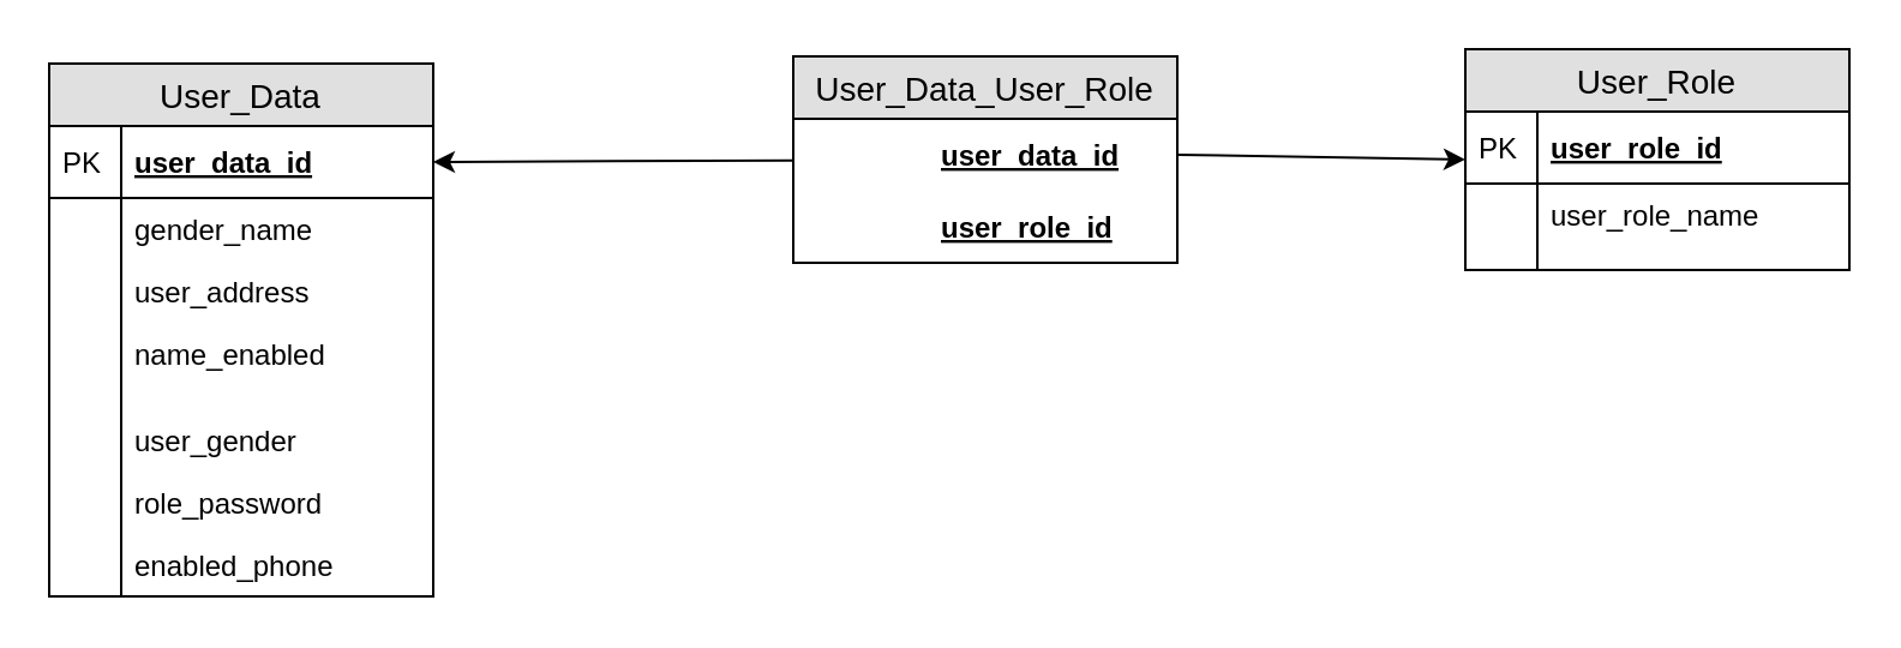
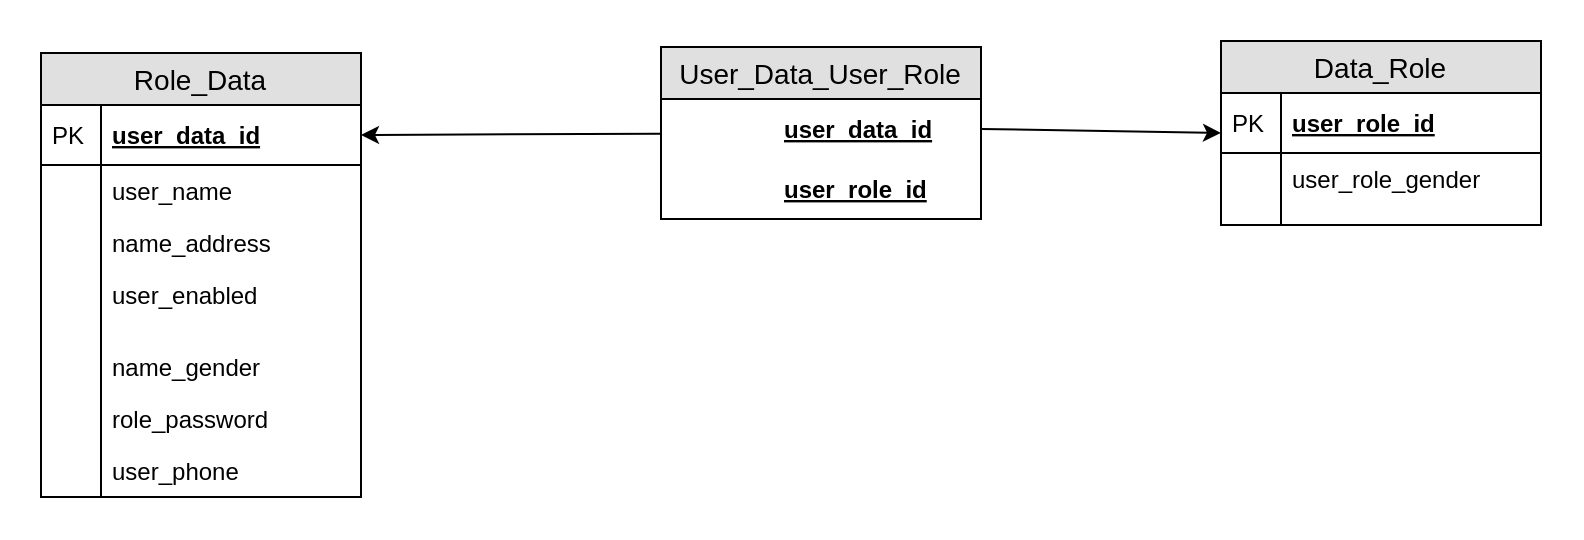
- <mxCell id="20" value="User_Role" style="swimlane;fontStyle=0;childLayout=stackLayout;horizontal=1;startSize=26;fillColor=#e0e0e0;horizontalStack=0;resizeParent=1;resizeParentMax=0;resizeLast=0;collapsible=1;marginBottom=0;swimlaneFillColor=#ffffff;align=center;fontSize=14;" vertex="1" parent="1"><mxGeometry x="610" y="20" width="160" height="92" as="geometry" /></mxCell>
+ <mxCell id="20" value="Data_Role" style="swimlane;fontStyle=0;childLayout=stackLayout;horizontal=1;startSize=26;fillColor=#e0e0e0;horizontalStack=0;resizeParent=1;resizeParentMax=0;resizeLast=0;collapsible=1;marginBottom=0;swimlaneFillColor=#ffffff;align=center;fontSize=14;" vertex="1" parent="1"><mxGeometry x="610" y="20" width="160" height="92" as="geometry" /></mxCell>
- <mxCell id="3" value="User_Data" style="swimlane;fontStyle=0;childLayout=stackLayout;horizontal=1;startSize=26;fillColor=#e0e0e0;horizontalStack=0;resizeParent=1;resizeParentMax=0;resizeLast=0;collapsible=1;marginBottom=0;swimlaneFillColor=#ffffff;align=center;fontSize=14;" vertex="1" parent="1"><mxGeometry x="20" y="26" width="160" height="222" as="geometry" /></mxCell>
+ <mxCell id="3" value="Role_Data" style="swimlane;fontStyle=0;childLayout=stackLayout;horizontal=1;startSize=26;fillColor=#e0e0e0;horizontalStack=0;resizeParent=1;resizeParentMax=0;resizeLast=0;collapsible=1;marginBottom=0;swimlaneFillColor=#ffffff;align=center;fontSize=14;" vertex="1" parent="1"><mxGeometry x="20" y="26" width="160" height="222" as="geometry" /></mxCell>
- <mxCell id="23" value="user_role_name" style="shape=partialRectangle;top=0;left=0;right=0;bottom=0;align=left;verticalAlign=top;fillColor=none;spacingLeft=34;spacingRight=4;overflow=hidden;rotatable=0;points=[[0,0.5],[1,0.5]];portConstraint=eastwest;dropTarget=0;fontSize=12;" vertex="1" parent="20"><mxGeometry y="56" width="160" height="26" as="geometry" /></mxCell>
+ <mxCell id="23" value="user_role_gender" style="shape=partialRectangle;top=0;left=0;right=0;bottom=0;align=left;verticalAlign=top;fillColor=none;spacingLeft=34;spacingRight=4;overflow=hidden;rotatable=0;points=[[0,0.5],[1,0.5]];portConstraint=eastwest;dropTarget=0;fontSize=12;" vertex="1" parent="20"><mxGeometry y="56" width="160" height="26" as="geometry" /></mxCell>
- <mxCell id="6" value="gender_name" style="shape=partialRectangle;top=0;left=0;right=0;bottom=0;align=left;verticalAlign=top;fillColor=none;spacingLeft=34;spacingRight=4;overflow=hidden;rotatable=0;points=[[0,0.5],[1,0.5]];portConstraint=eastwest;dropTarget=0;fontSize=12;" vertex="1" parent="3"><mxGeometry y="56" width="160" height="26" as="geometry" /></mxCell>
+ <mxCell id="6" value="user_name" style="shape=partialRectangle;top=0;left=0;right=0;bottom=0;align=left;verticalAlign=top;fillColor=none;spacingLeft=34;spacingRight=4;overflow=hidden;rotatable=0;points=[[0,0.5],[1,0.5]];portConstraint=eastwest;dropTarget=0;fontSize=12;" vertex="1" parent="3"><mxGeometry y="56" width="160" height="26" as="geometry" /></mxCell>
- <mxCell id="8" value="user_address" style="shape=partialRectangle;top=0;left=0;right=0;bottom=0;align=left;verticalAlign=top;fillColor=none;spacingLeft=34;spacingRight=4;overflow=hidden;rotatable=0;points=[[0,0.5],[1,0.5]];portConstraint=eastwest;dropTarget=0;fontSize=12;" vertex="1" parent="3"><mxGeometry y="82" width="160" height="26" as="geometry" /></mxCell>
+ <mxCell id="8" value="name_address" style="shape=partialRectangle;top=0;left=0;right=0;bottom=0;align=left;verticalAlign=top;fillColor=none;spacingLeft=34;spacingRight=4;overflow=hidden;rotatable=0;points=[[0,0.5],[1,0.5]];portConstraint=eastwest;dropTarget=0;fontSize=12;" vertex="1" parent="3"><mxGeometry y="82" width="160" height="26" as="geometry" /></mxCell>
- <mxCell id="10" value="name_enabled" style="shape=partialRectangle;top=0;left=0;right=0;bottom=0;align=left;verticalAlign=top;fillColor=none;spacingLeft=34;spacingRight=4;overflow=hidden;rotatable=0;points=[[0,0.5],[1,0.5]];portConstraint=eastwest;dropTarget=0;fontSize=12;" vertex="1" parent="3"><mxGeometry y="108" width="160" height="26" as="geometry" /></mxCell>
+ <mxCell id="10" value="user_enabled" style="shape=partialRectangle;top=0;left=0;right=0;bottom=0;align=left;verticalAlign=top;fillColor=none;spacingLeft=34;spacingRight=4;overflow=hidden;rotatable=0;points=[[0,0.5],[1,0.5]];portConstraint=eastwest;dropTarget=0;fontSize=12;" vertex="1" parent="3"><mxGeometry y="108" width="160" height="26" as="geometry" /></mxCell>
- <mxCell id="14" value="user_gender" style="shape=partialRectangle;top=0;left=0;right=0;bottom=0;align=left;verticalAlign=top;fillColor=none;spacingLeft=34;spacingRight=4;overflow=hidden;rotatable=0;points=[[0,0.5],[1,0.5]];portConstraint=eastwest;dropTarget=0;fontSize=12;" vertex="1" parent="3"><mxGeometry y="144" width="160" height="26" as="geometry" /></mxCell>
+ <mxCell id="14" value="name_gender" style="shape=partialRectangle;top=0;left=0;right=0;bottom=0;align=left;verticalAlign=top;fillColor=none;spacingLeft=34;spacingRight=4;overflow=hidden;rotatable=0;points=[[0,0.5],[1,0.5]];portConstraint=eastwest;dropTarget=0;fontSize=12;" vertex="1" parent="3"><mxGeometry y="144" width="160" height="26" as="geometry" /></mxCell>
- <mxCell id="18" value="enabled_phone" style="shape=partialRectangle;top=0;left=0;right=0;bottom=0;align=left;verticalAlign=top;fillColor=none;spacingLeft=34;spacingRight=4;overflow=hidden;rotatable=0;points=[[0,0.5],[1,0.5]];portConstraint=eastwest;dropTarget=0;fontSize=12;" vertex="1" parent="3"><mxGeometry y="196" width="160" height="26" as="geometry" /></mxCell>
+ <mxCell id="18" value="user_phone" style="shape=partialRectangle;top=0;left=0;right=0;bottom=0;align=left;verticalAlign=top;fillColor=none;spacingLeft=34;spacingRight=4;overflow=hidden;rotatable=0;points=[[0,0.5],[1,0.5]];portConstraint=eastwest;dropTarget=0;fontSize=12;" vertex="1" parent="3"><mxGeometry y="196" width="160" height="26" as="geometry" /></mxCell>
